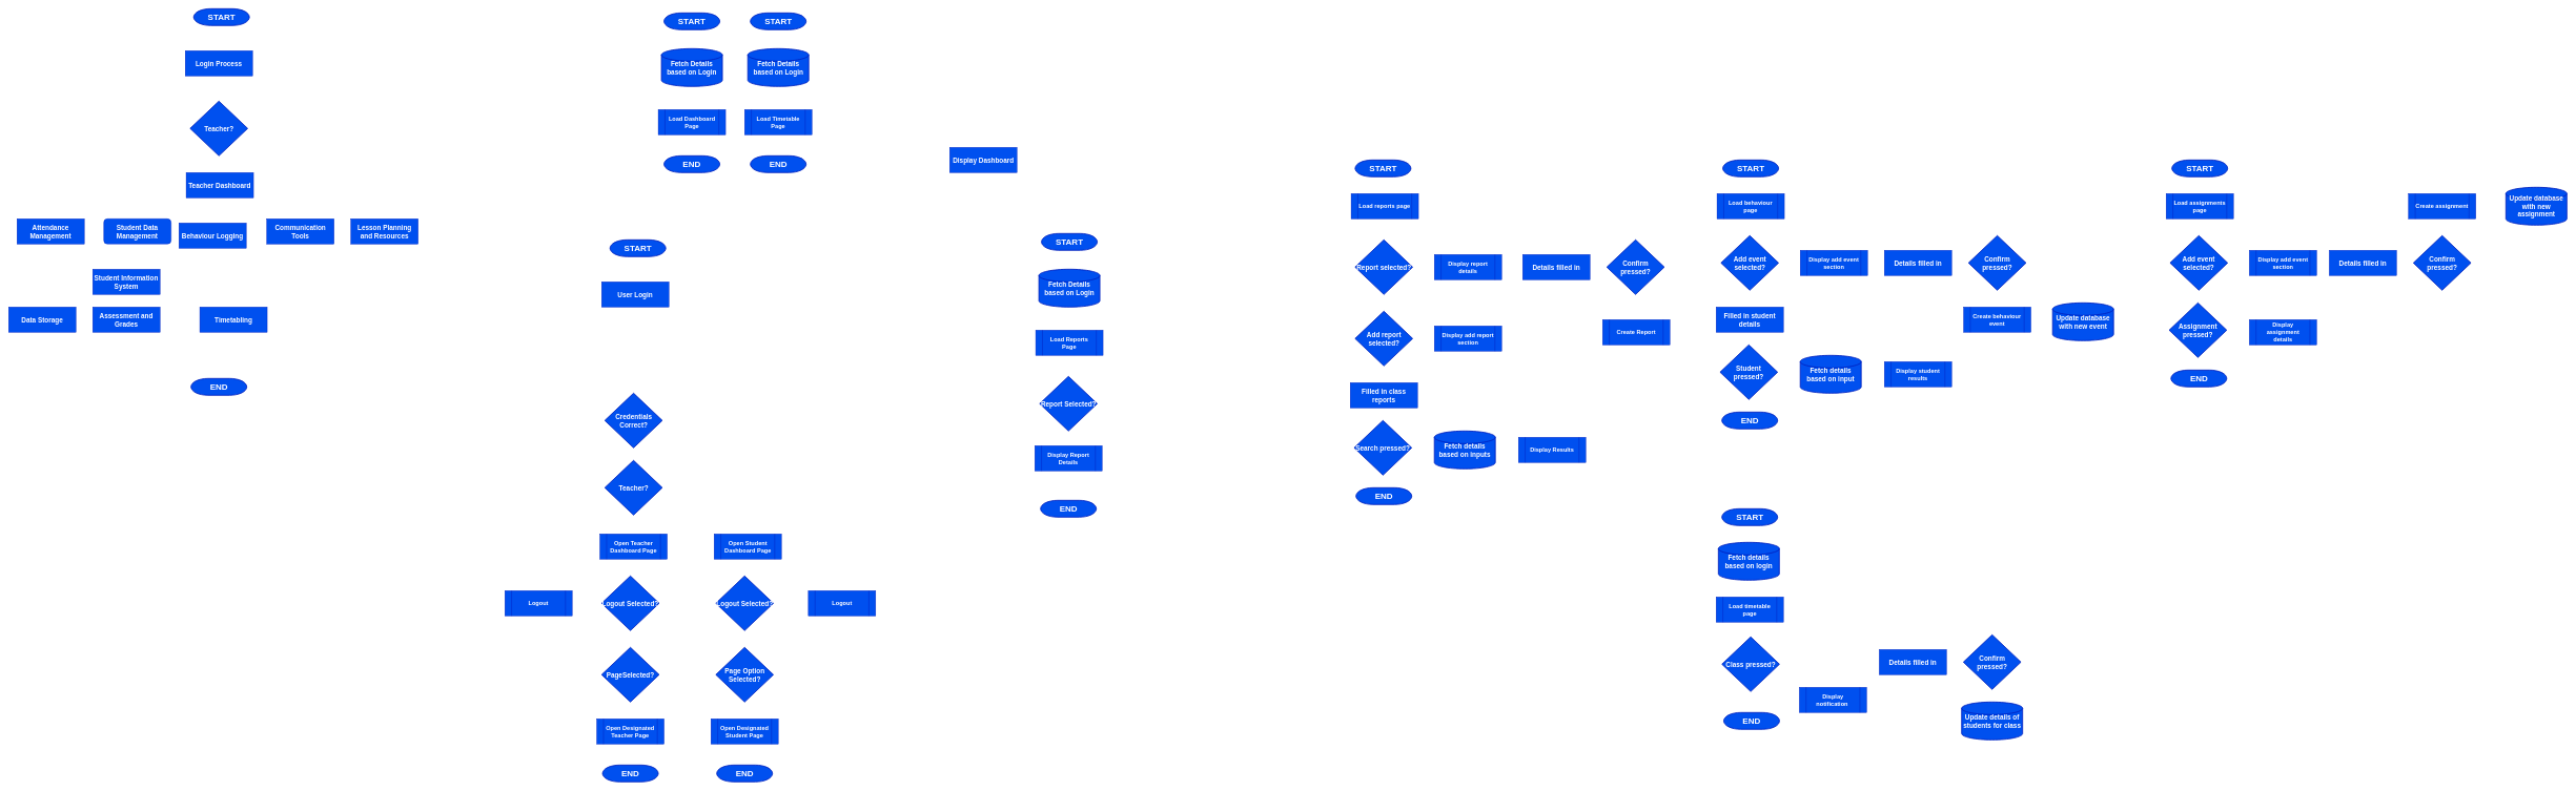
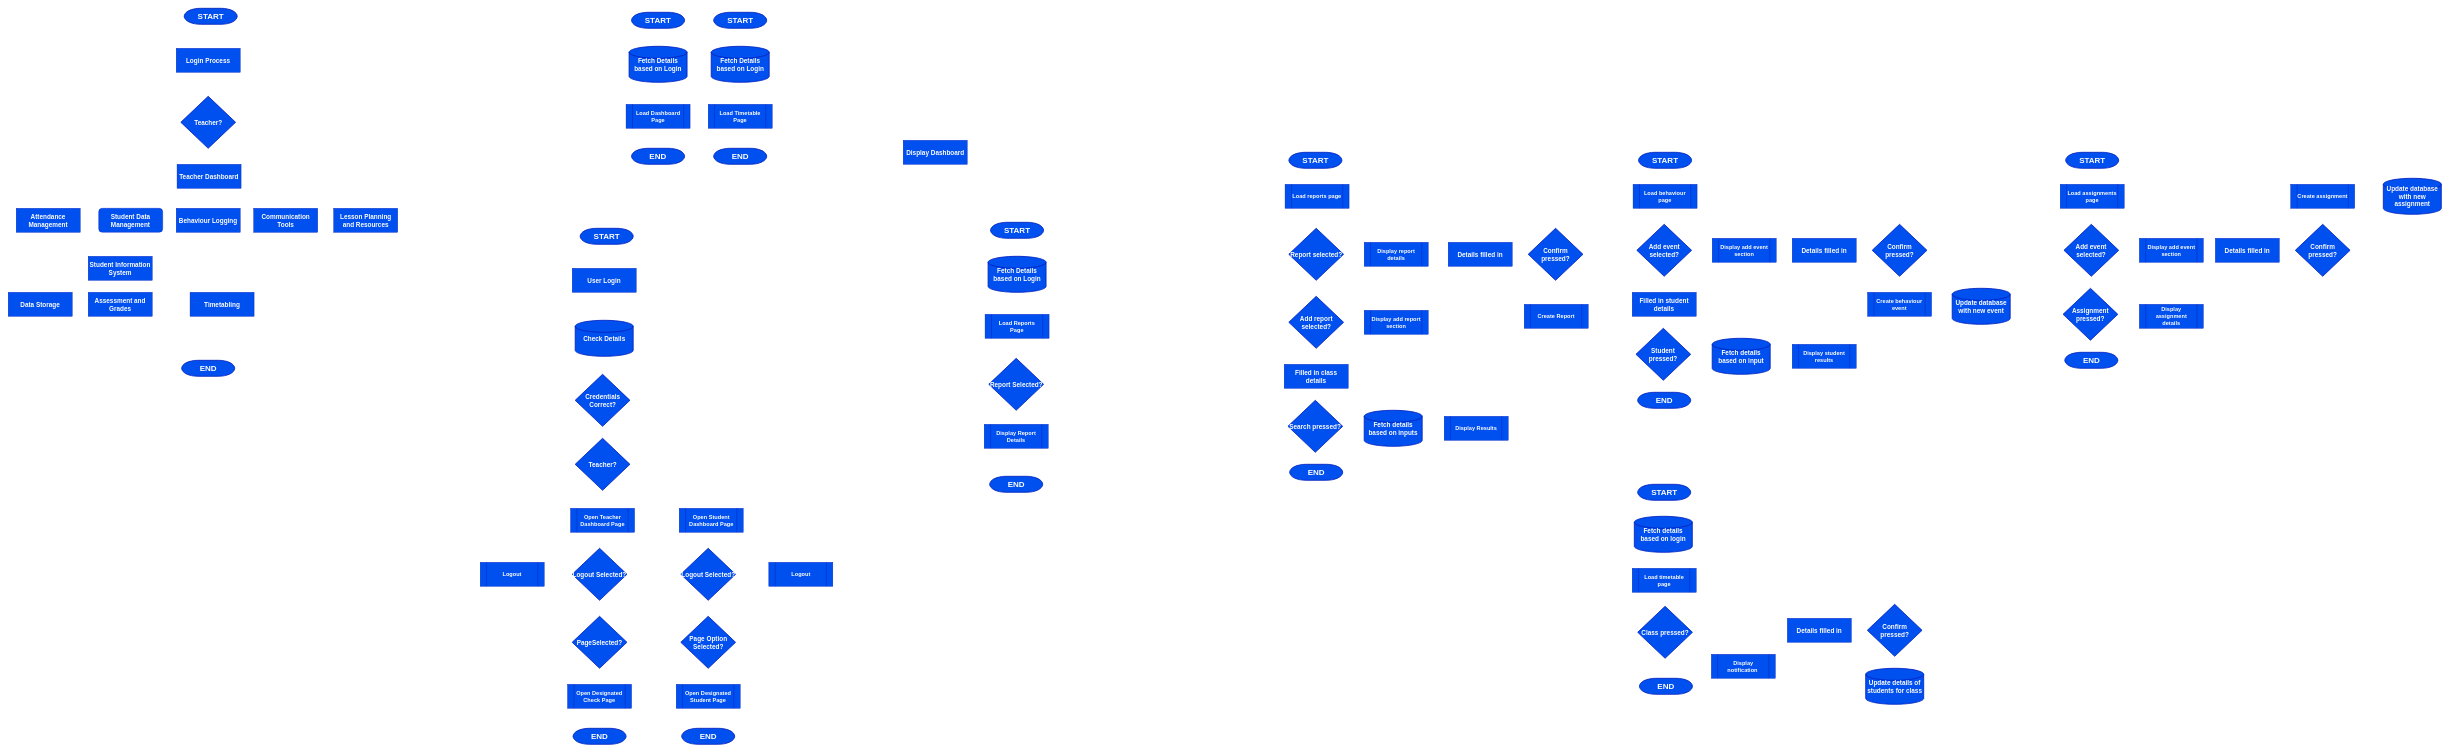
- <mxCell id="7" value="&lt;span style=&quot;font-size: 16px;&quot;&gt;&lt;b&gt;Behaviour Logging&lt;/b&gt;&lt;/span&gt;" style="rounded=0;whiteSpace=wrap;html=1;fillColor=#0050ef;strokeColor=#001DBC;fontColor=#ffffff;" parent="1" vertex="1"><mxGeometry x="425" y="530" width="160" height="60" as="geometry" /></mxCell>
+ <mxCell id="7" value="&lt;span style=&quot;font-size: 16px;&quot;&gt;&lt;b&gt;Behaviour Logging&lt;/b&gt;&lt;/span&gt;" style="rounded=0;whiteSpace=wrap;html=1;fillColor=#0050ef;strokeColor=#001DBC;fontColor=#ffffff;" parent="1" vertex="1"><mxGeometry x="440" y="520" width="160" height="60" as="geometry" /></mxCell>
+ <mxCell id="3" value="&lt;font style=&quot;font-size: 16px;&quot;&gt;&lt;b&gt;Check Details&lt;/b&gt;&lt;/font&gt;" style="strokeWidth=2;html=1;shape=mxgraph.flowchart.database;whiteSpace=wrap;fillColor=#0050ef;strokeColor=#001DBC;fontColor=#ffffff;" parent="1" vertex="1"><mxGeometry x="1437.5" y="800" width="145" height="90" as="geometry" /></mxCell>
- <mxCell id="50" value="&lt;span style=&quot;font-size: 16px;&quot;&gt;Filled in class reports&lt;/span&gt;" style="rounded=0;whiteSpace=wrap;html=1;fillColor=#0050ef;strokeColor=#001DBC;fontColor=#ffffff;fontStyle=1" parent="1" vertex="1"><mxGeometry x="3210" y="910" width="160" height="60" as="geometry" /></mxCell>
+ <mxCell id="50" value="&lt;span style=&quot;font-size: 16px;&quot;&gt;Filled in class details&lt;/span&gt;" style="rounded=0;whiteSpace=wrap;html=1;fillColor=#0050ef;strokeColor=#001DBC;fontColor=#ffffff;fontStyle=1" parent="1" vertex="1"><mxGeometry x="3210" y="910" width="160" height="60" as="geometry" /></mxCell>
- <mxCell id="20" value="&lt;span style=&quot;font-size: 14px;&quot;&gt;&lt;b&gt;Open Designated Teacher Page&lt;/b&gt;&lt;/span&gt;" style="shape=process;whiteSpace=wrap;html=1;backgroundOutline=1;fillColor=#0050ef;strokeColor=#001DBC;fontColor=#ffffff;" parent="1" vertex="1"><mxGeometry x="1418.43" y="1710" width="160" height="60" as="geometry" /></mxCell>
+ <mxCell id="20" value="&lt;span style=&quot;font-size: 14px;&quot;&gt;&lt;b&gt;Open Designated Check Page&lt;/b&gt;&lt;/span&gt;" style="shape=process;whiteSpace=wrap;html=1;backgroundOutline=1;fillColor=#0050ef;strokeColor=#001DBC;fontColor=#ffffff;" parent="1" vertex="1"><mxGeometry x="1418.43" y="1710" width="160" height="60" as="geometry" /></mxCell>
